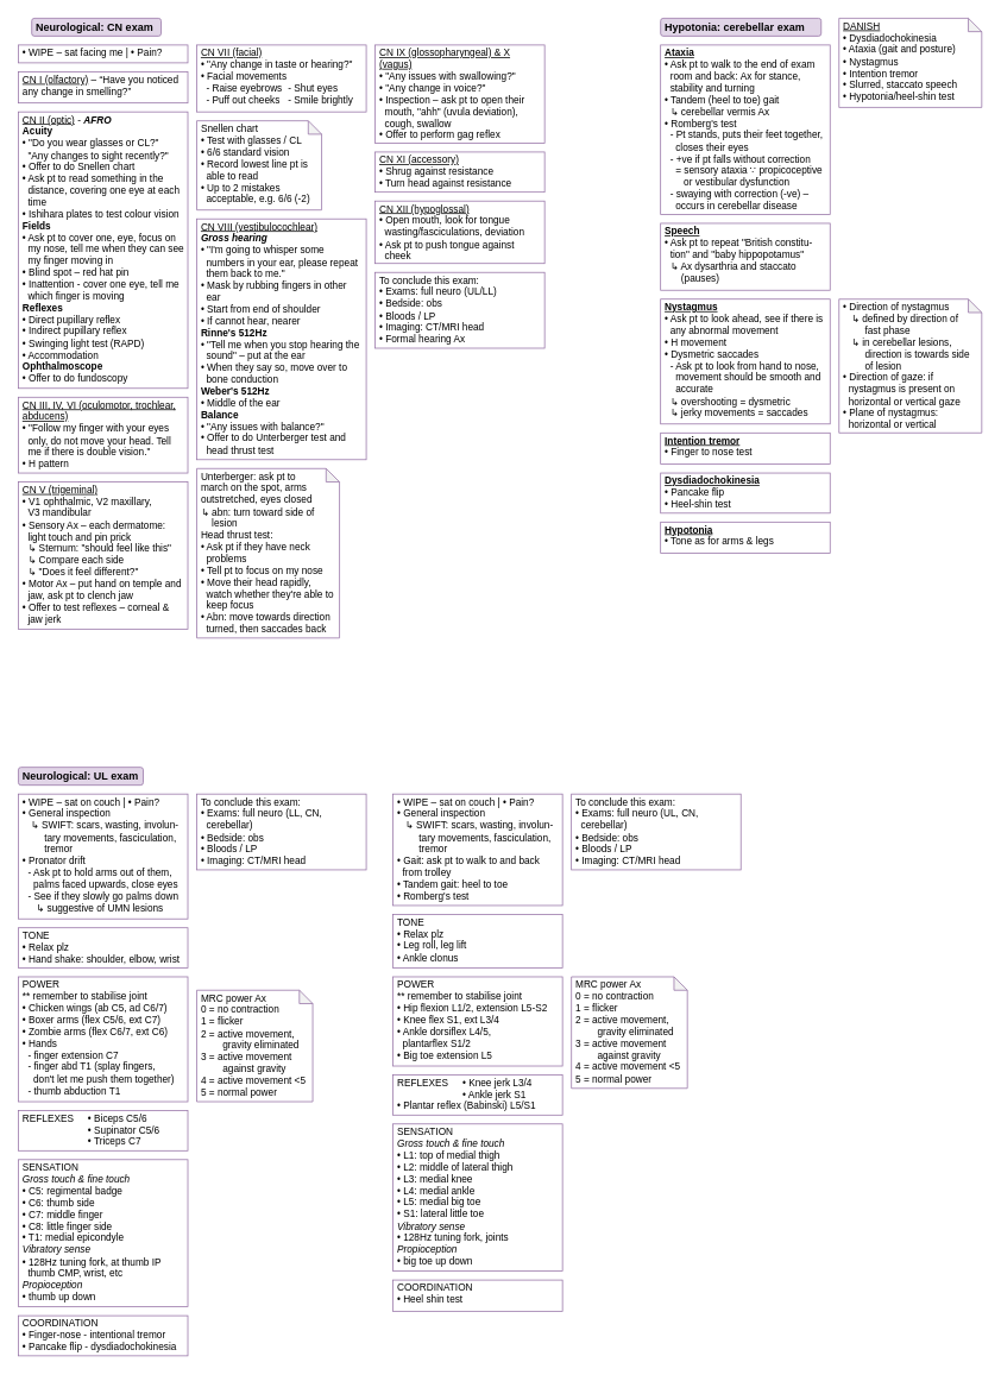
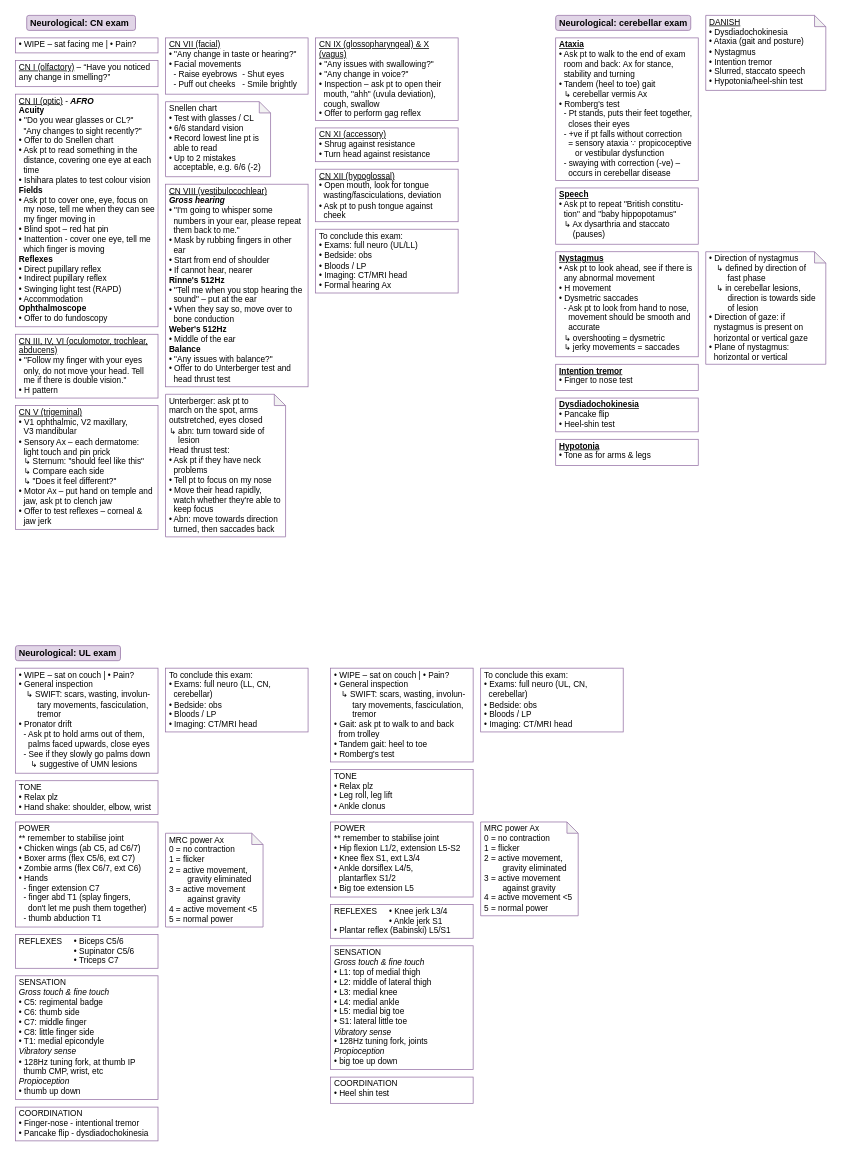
- <mxCell id="18" value="Hypotonia: cerebellar exam" style="rounded=1;whiteSpace=wrap;html=1;spacingTop=0;fontStyle=1;align=left;spacing=5;fillColor=#e1d5e7;strokeColor=#9673A6;" parent="1" vertex="1"><mxGeometry x="740" y="20" width="180" height="20" as="geometry" /></mxCell>
+ <mxCell id="18" value="Neurological: cerebellar exam" style="rounded=1;whiteSpace=wrap;html=1;spacingTop=0;fontStyle=1;align=left;spacing=5;fillColor=#e1d5e7;strokeColor=#9673A6;" parent="1" vertex="1"><mxGeometry x="740" y="20" width="180" height="20" as="geometry" /></mxCell>
